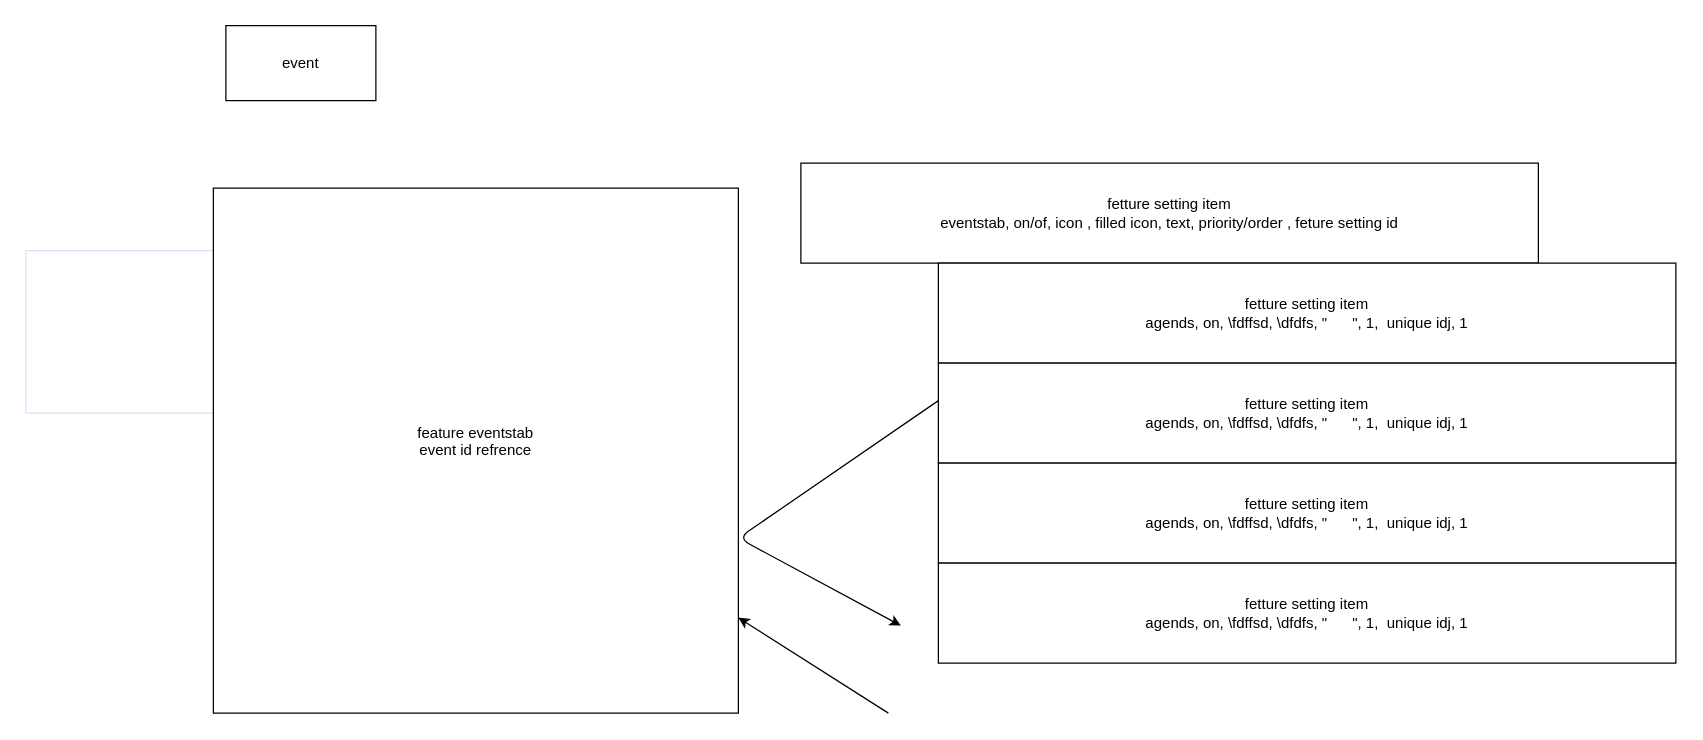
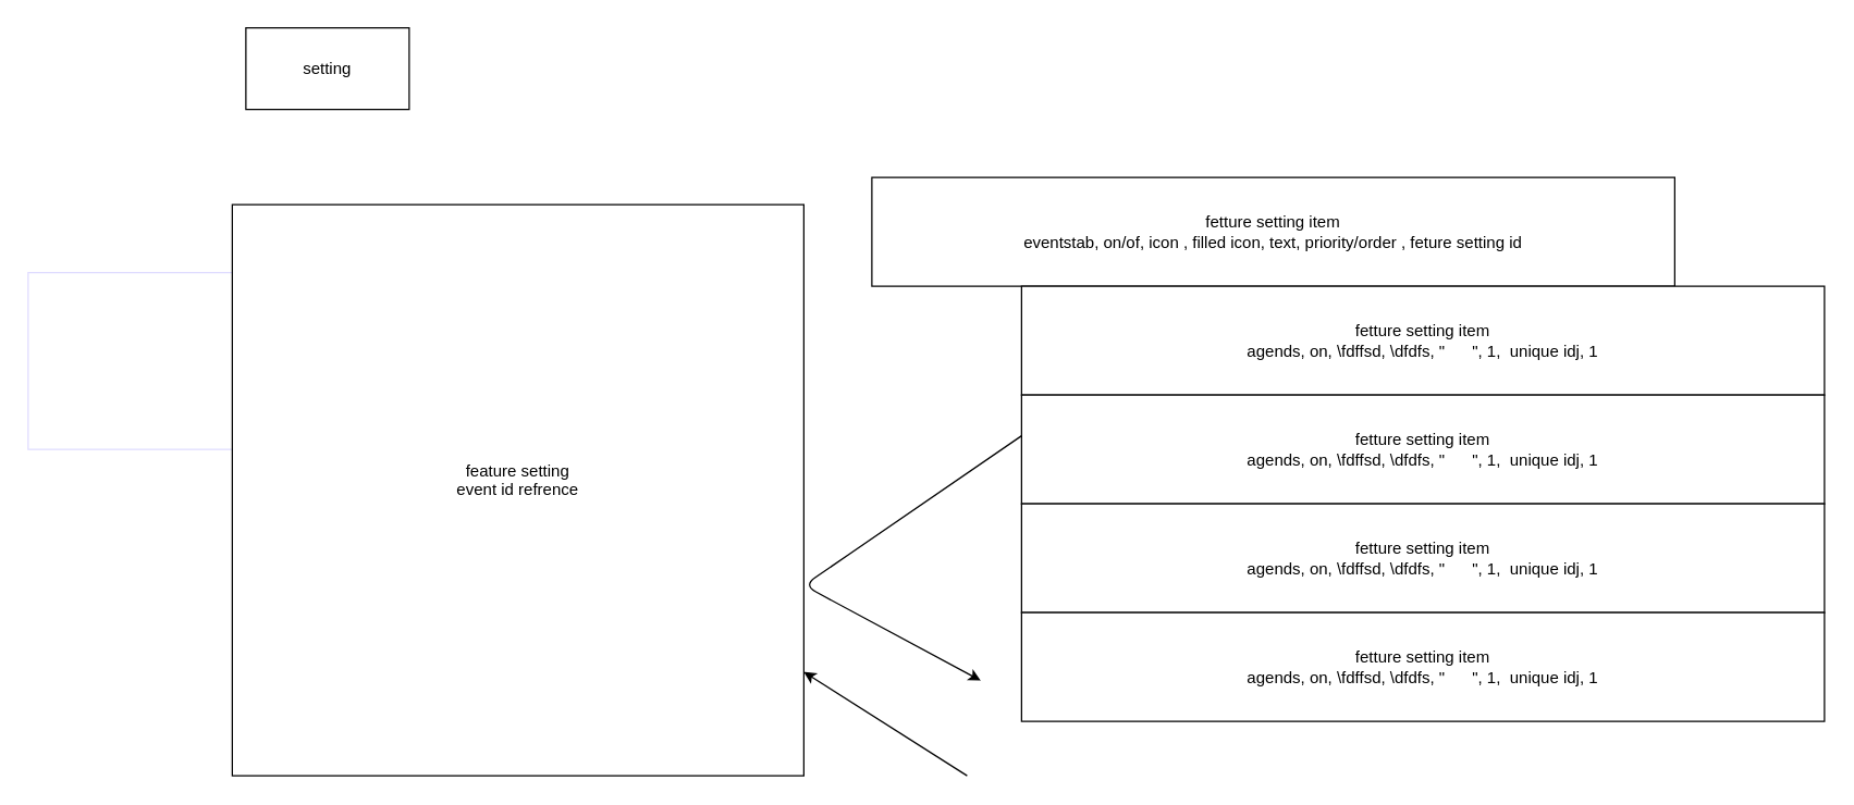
- <mxCell id="3" value="event" style="rounded=0;whiteSpace=wrap;html=1;" vertex="1" parent="1"><mxGeometry x="180" y="20" width="120" height="60" as="geometry" /></mxCell>
+ <mxCell id="3" value="setting" style="rounded=0;whiteSpace=wrap;html=1;" vertex="1" parent="1"><mxGeometry x="180" y="20" width="120" height="60" as="geometry" /></mxCell>
- <mxCell id="4" value="feature eventstab&lt;div&gt;event id refrence&lt;/div&gt;&lt;div&gt;&lt;br&gt;&lt;/div&gt;" style="whiteSpace=wrap;html=1;aspect=fixed;" vertex="1" parent="1"><mxGeometry x="170" y="150" width="420" height="420" as="geometry" /></mxCell>
+ <mxCell id="4" value="feature setting&lt;div&gt;event id refrence&lt;/div&gt;&lt;div&gt;&lt;br&gt;&lt;/div&gt;" style="whiteSpace=wrap;html=1;aspect=fixed;" vertex="1" parent="1"><mxGeometry x="170" y="150" width="420" height="420" as="geometry" /></mxCell>
